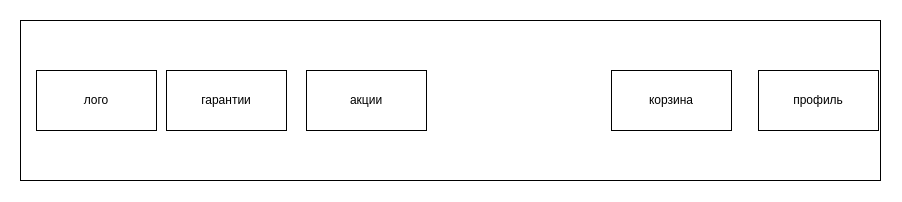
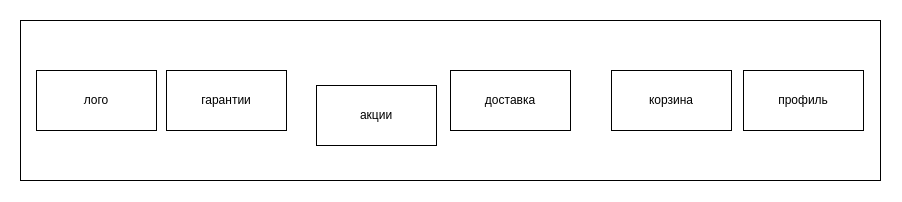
- <mxCell id="4" value="акции" style="rounded=0;whiteSpace=wrap;html=1;" vertex="1" parent="1"><mxGeometry x="306" y="70" width="120" height="60" as="geometry" /></mxCell>
+ <mxCell id="4" value="акции" style="rounded=0;whiteSpace=wrap;html=1;" vertex="1" parent="1"><mxGeometry x="316" y="85" width="120" height="60" as="geometry" /></mxCell>
+ <mxCell id="5" value="доставка" style="rounded=0;whiteSpace=wrap;html=1;" vertex="1" parent="1"><mxGeometry x="450" y="70" width="120" height="60" as="geometry" /></mxCell>
- <mxCell id="7" value="профиль" style="rounded=0;whiteSpace=wrap;html=1;" vertex="1" parent="1"><mxGeometry x="758" y="70" width="120" height="60" as="geometry" /></mxCell>
+ <mxCell id="7" value="профиль" style="rounded=0;whiteSpace=wrap;html=1;" vertex="1" parent="1"><mxGeometry x="743" y="70" width="120" height="60" as="geometry" /></mxCell>
